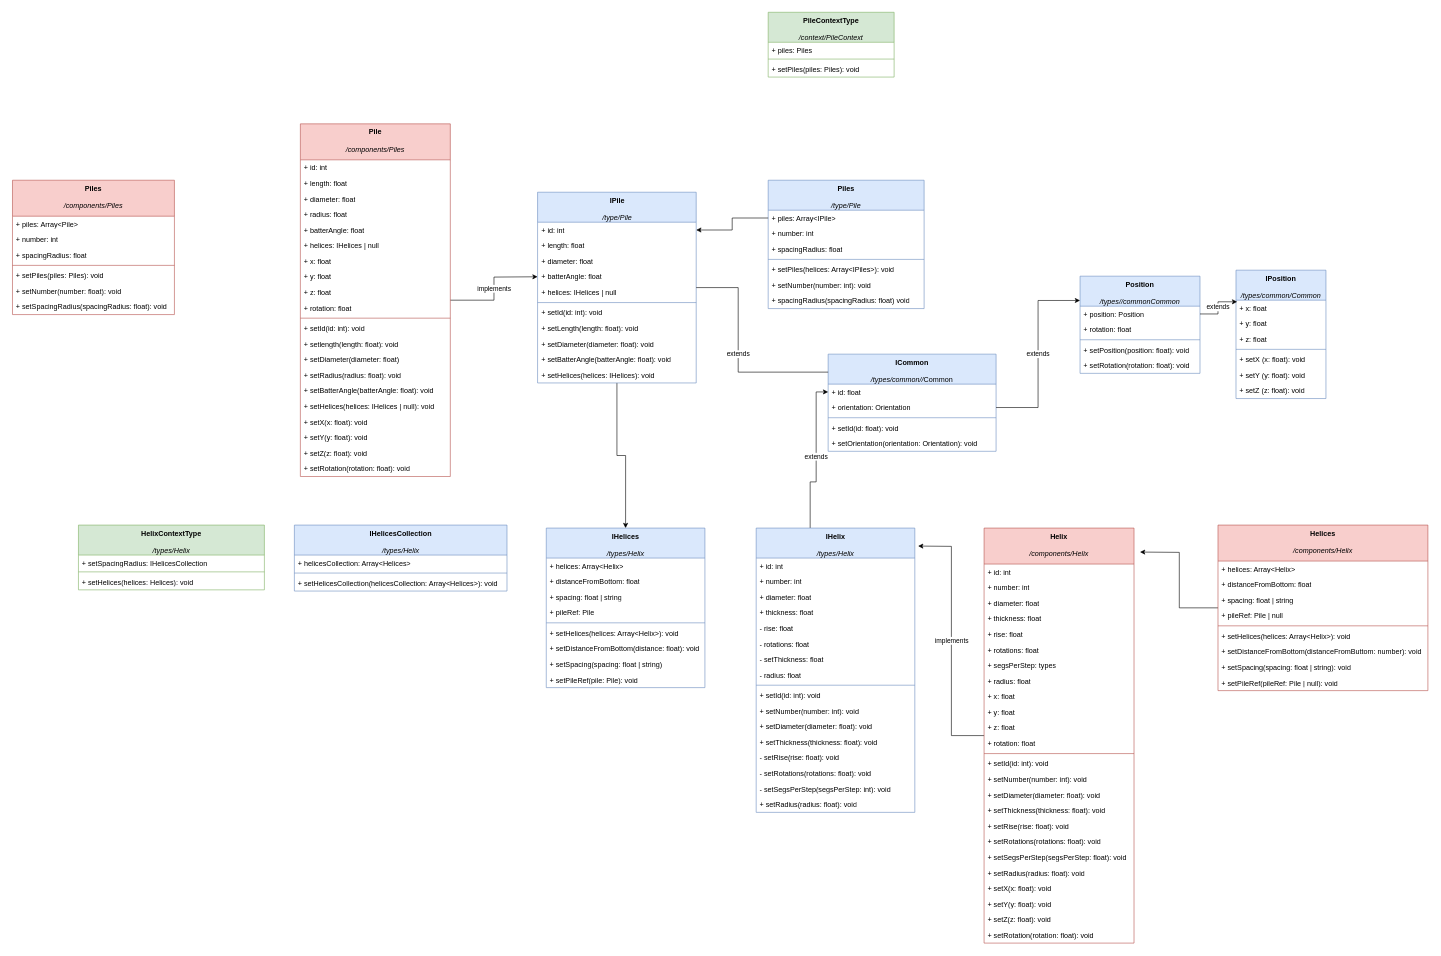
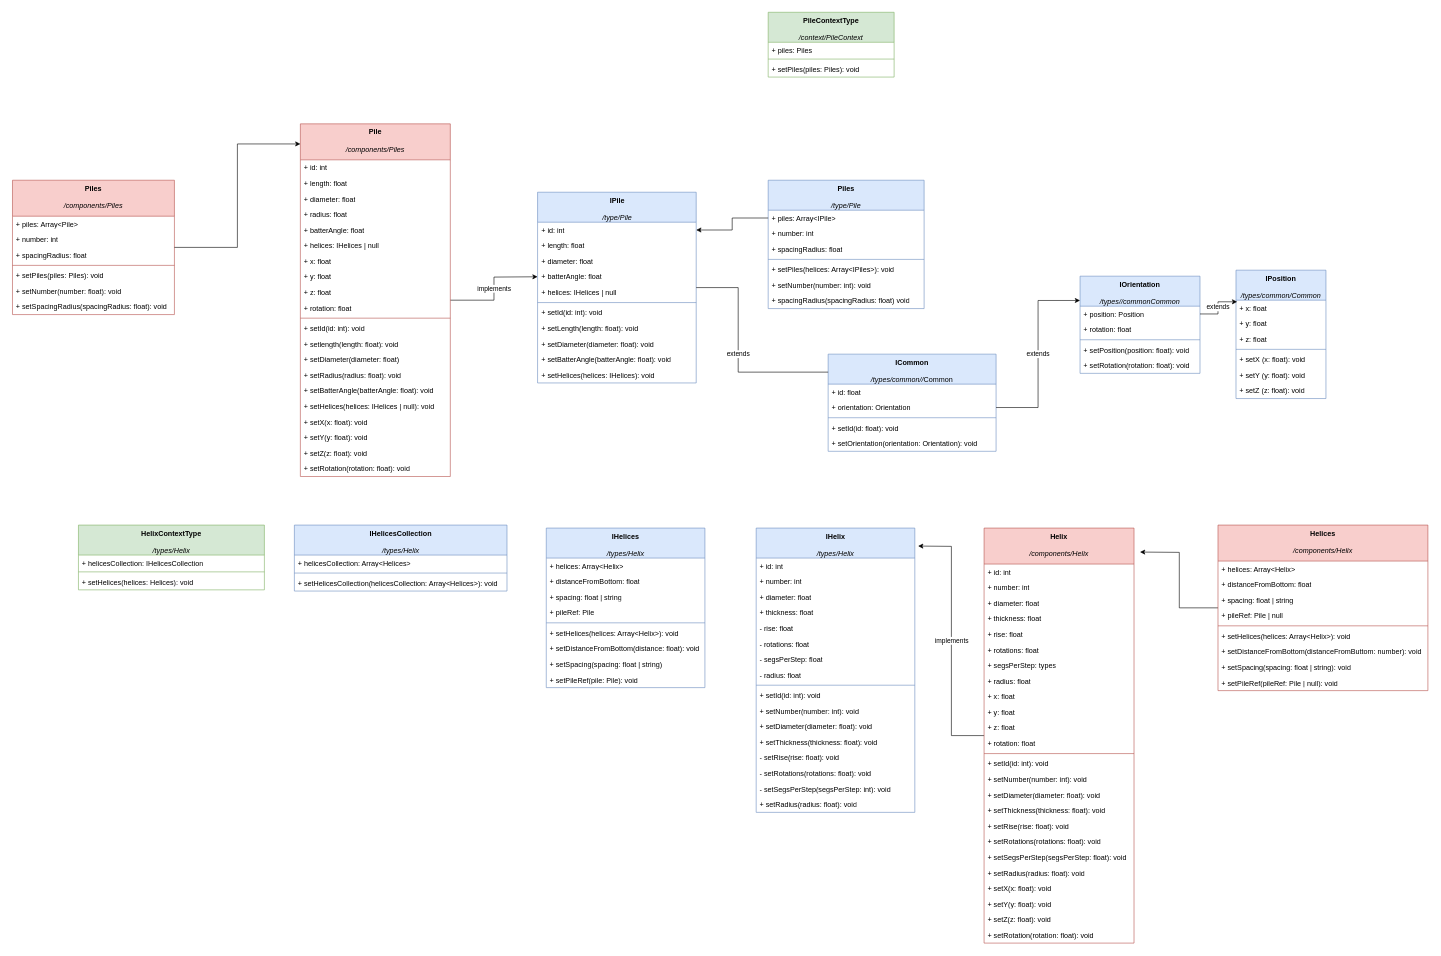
+ <mxCell id="153" style="edgeStyle=orthogonalEdgeStyle;rounded=0;orthogonalLoop=1;jettySize=auto;html=1;entryX=0;entryY=0.057;entryDx=0;entryDy=0;entryPerimeter=0;" parent="1" source="145" target="37" edge="1"><mxGeometry relative="1" as="geometry" /></mxCell>
- <mxCell id="75" value="Position&lt;br&gt;&lt;br&gt;&lt;i style=&quot;border-color: var(--border-color); font-weight: normal;&quot;&gt;/types//commonCommon&lt;/i&gt;" style="swimlane;fontStyle=1;align=center;verticalAlign=top;childLayout=stackLayout;horizontal=1;startSize=50;horizontalStack=0;resizeParent=1;resizeParentMax=0;resizeLast=0;collapsible=1;marginBottom=0;whiteSpace=wrap;html=1;fillColor=#dae8fc;strokeColor=#6c8ebf;" parent="1" vertex="1"><mxGeometry x="1800" y="460" width="200" height="162" as="geometry" /></mxCell>
+ <mxCell id="75" value="IOrientation&lt;br&gt;&lt;br&gt;&lt;i style=&quot;border-color: var(--border-color); font-weight: normal;&quot;&gt;/types//commonCommon&lt;/i&gt;" style="swimlane;fontStyle=1;align=center;verticalAlign=top;childLayout=stackLayout;horizontal=1;startSize=50;horizontalStack=0;resizeParent=1;resizeParentMax=0;resizeLast=0;collapsible=1;marginBottom=0;whiteSpace=wrap;html=1;fillColor=#dae8fc;strokeColor=#6c8ebf;" parent="1" vertex="1"><mxGeometry x="1800" y="460" width="200" height="162" as="geometry" /></mxCell>
- <mxCell id="82" value="extends" style="edgeStyle=orthogonalEdgeStyle;rounded=0;orthogonalLoop=1;jettySize=auto;html=1;entryX=0;entryY=0.5;entryDx=0;entryDy=0;" parent="1" source="83" target="70" edge="1"><mxGeometry relative="1" as="geometry"><Array as="points"><mxPoint x="1350" y="1177" /><mxPoint x="1350" y="803" /><mxPoint x="1360" y="803" /><mxPoint x="1360" y="653" /></Array></mxGeometry></mxCell>
- <mxCell id="2" style="edgeStyle=orthogonalEdgeStyle;rounded=0;orthogonalLoop=1;jettySize=auto;html=1;entryX=0.5;entryY=0;entryDx=0;entryDy=0;" parent="1" source="3" target="59" edge="1"><mxGeometry relative="1" as="geometry" /></mxCell>
- <mxCell id="103" value="+ setSpacingRadius: IHelicesCollection" style="text;strokeColor=none;fillColor=none;align=left;verticalAlign=top;spacingLeft=4;spacingRight=4;overflow=hidden;rotatable=0;points=[[0,0.5],[1,0.5]];portConstraint=eastwest;whiteSpace=wrap;html=1;" parent="102" vertex="1"><mxGeometry y="50" width="310" height="24" as="geometry" /></mxCell>
+ <mxCell id="103" value="+ helicesCollection: IHelicesCollection" style="text;strokeColor=none;fillColor=none;align=left;verticalAlign=top;spacingLeft=4;spacingRight=4;overflow=hidden;rotatable=0;points=[[0,0.5],[1,0.5]];portConstraint=eastwest;whiteSpace=wrap;html=1;" parent="102" vertex="1"><mxGeometry y="50" width="310" height="24" as="geometry" /></mxCell>
- <mxCell id="90" value="- setThickness: float" style="text;strokeColor=none;fillColor=none;align=left;verticalAlign=top;spacingLeft=4;spacingRight=4;overflow=hidden;rotatable=0;points=[[0,0.5],[1,0.5]];portConstraint=eastwest;whiteSpace=wrap;html=1;" parent="83" vertex="1"><mxGeometry y="206" width="264.5" height="26" as="geometry" /></mxCell>
+ <mxCell id="90" value="- segsPerStep: float" style="text;strokeColor=none;fillColor=none;align=left;verticalAlign=top;spacingLeft=4;spacingRight=4;overflow=hidden;rotatable=0;points=[[0,0.5],[1,0.5]];portConstraint=eastwest;whiteSpace=wrap;html=1;" parent="83" vertex="1"><mxGeometry y="206" width="264.5" height="26" as="geometry" /></mxCell>
